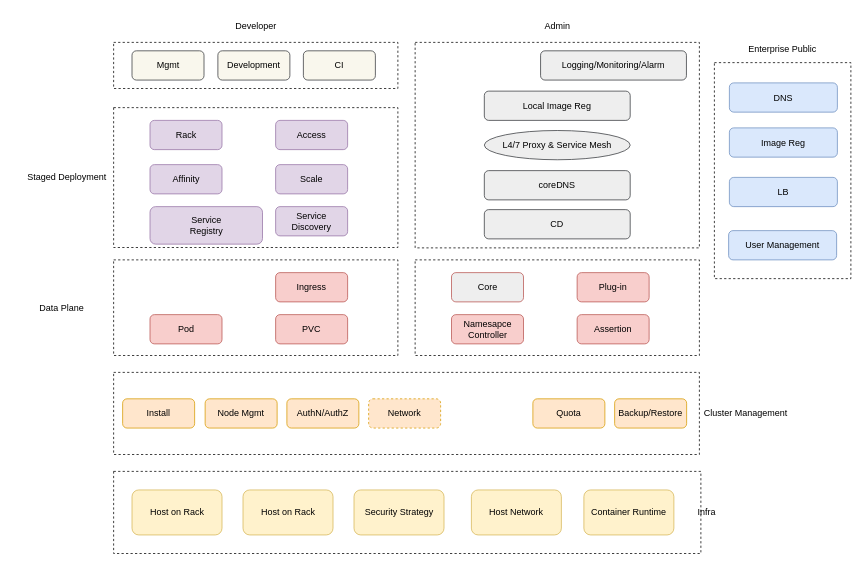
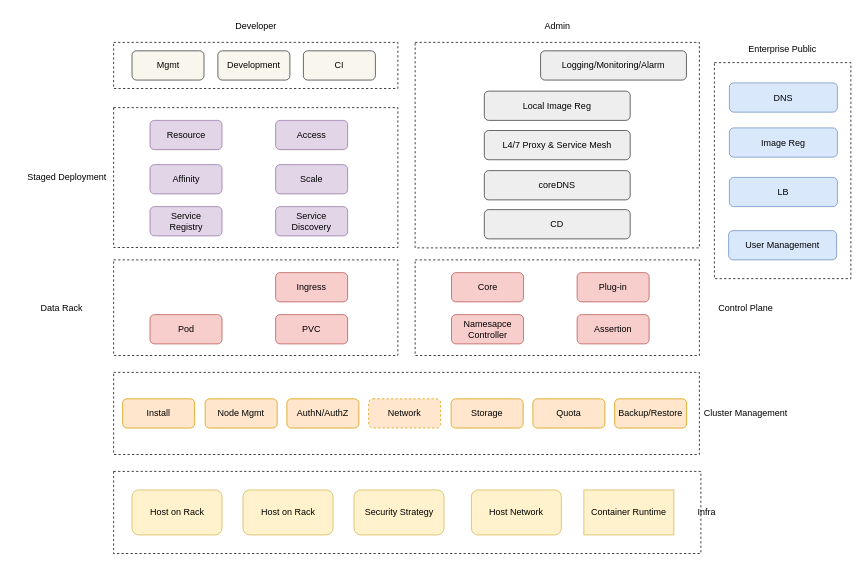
- <mxCell id="34" value="Rack" style="rounded=1;whiteSpace=wrap;html=1;fillColor=#e1d5e7;strokeColor=#9673a6;" vertex="1" parent="1"><mxGeometry x="199.5" y="160" width="96" height="39" as="geometry" /></mxCell>
+ <mxCell id="34" value="Resource" style="rounded=1;whiteSpace=wrap;html=1;fillColor=#e1d5e7;strokeColor=#9673a6;" vertex="1" parent="1"><mxGeometry x="199.5" y="160" width="96" height="39" as="geometry" /></mxCell>
- <mxCell id="46" value="L4/7 Proxy &amp;amp; Service Mesh" style="ellipse;whiteSpace=wrap;html=1;fillColor=#eeeeee;strokeColor=#36393d;" vertex="1" parent="1"><mxGeometry x="645.25" y="173.5" width="194.5" height="39" as="geometry" /></mxCell>
+ <mxCell id="46" value="L4/7 Proxy &amp;amp; Service Mesh" style="rounded=1;whiteSpace=wrap;html=1;fillColor=#eeeeee;strokeColor=#36393d;" vertex="1" parent="1"><mxGeometry x="645.25" y="173.5" width="194.5" height="39" as="geometry" /></mxCell>
- <mxCell id="31" value="Service&lt;br&gt;Registry" style="rounded=1;whiteSpace=wrap;html=1;fillColor=#e1d5e7;strokeColor=#9673a6;" vertex="1" parent="1"><mxGeometry x="199.5" y="275" width="150" height="50" as="geometry" /></mxCell>
+ <mxCell id="31" value="Service&lt;br&gt;Registry" style="rounded=1;whiteSpace=wrap;html=1;fillColor=#e1d5e7;strokeColor=#9673a6;" vertex="1" parent="1"><mxGeometry x="199.5" y="275" width="96" height="39" as="geometry" /></mxCell>
- <mxCell id="24" value="Core" style="rounded=1;whiteSpace=wrap;html=1;fillColor=#eeeeee;strokeColor=#b85450;" vertex="1" parent="1"><mxGeometry x="601.5" y="363" width="96" height="39" as="geometry" /></mxCell>
+ <mxCell id="24" value="Core" style="rounded=1;whiteSpace=wrap;html=1;fillColor=#f8cecc;strokeColor=#b85450;" vertex="1" parent="1"><mxGeometry x="601.5" y="363" width="96" height="39" as="geometry" /></mxCell>
- <mxCell id="22" value="Data Plane" style="text;html=1;strokeColor=none;fillColor=none;align=center;verticalAlign=middle;whiteSpace=wrap;rounded=0;" vertex="1" parent="1"><mxGeometry x="20" y="394.75" width="124" height="30" as="geometry" /></mxCell>
+ <mxCell id="22" value="Data Rack" style="text;html=1;strokeColor=none;fillColor=none;align=center;verticalAlign=middle;whiteSpace=wrap;rounded=0;" vertex="1" parent="1"><mxGeometry x="20" y="394.75" width="124" height="30" as="geometry" /></mxCell>
+ <mxCell id="28" value="Control Plane" style="text;html=1;strokeColor=none;fillColor=none;align=center;verticalAlign=middle;whiteSpace=wrap;rounded=0;" vertex="1" parent="1"><mxGeometry x="932" y="394.75" width="124" height="30" as="geometry" /></mxCell>
+ <mxCell id="15" value="Storage" style="rounded=1;whiteSpace=wrap;html=1;fillColor=#ffe6cc;strokeColor=#d79b00;" vertex="1" parent="1"><mxGeometry x="601" y="531.25" width="96" height="39" as="geometry" /></mxCell>
- <mxCell id="7" value="Container Runtime" style="rounded=1;whiteSpace=wrap;html=1;fillColor=#fff2cc;strokeColor=#d6b656;" vertex="1" parent="1"><mxGeometry x="778" y="652.75" width="120" height="60" as="geometry" /></mxCell>
+ <mxCell id="7" value="Container Runtime" style="whiteSpace=wrap;html=1;fillColor=#fff2cc;strokeColor=#d6b656;rounded=0;" vertex="1" parent="1"><mxGeometry x="778" y="652.75" width="120" height="60" as="geometry" /></mxCell>
